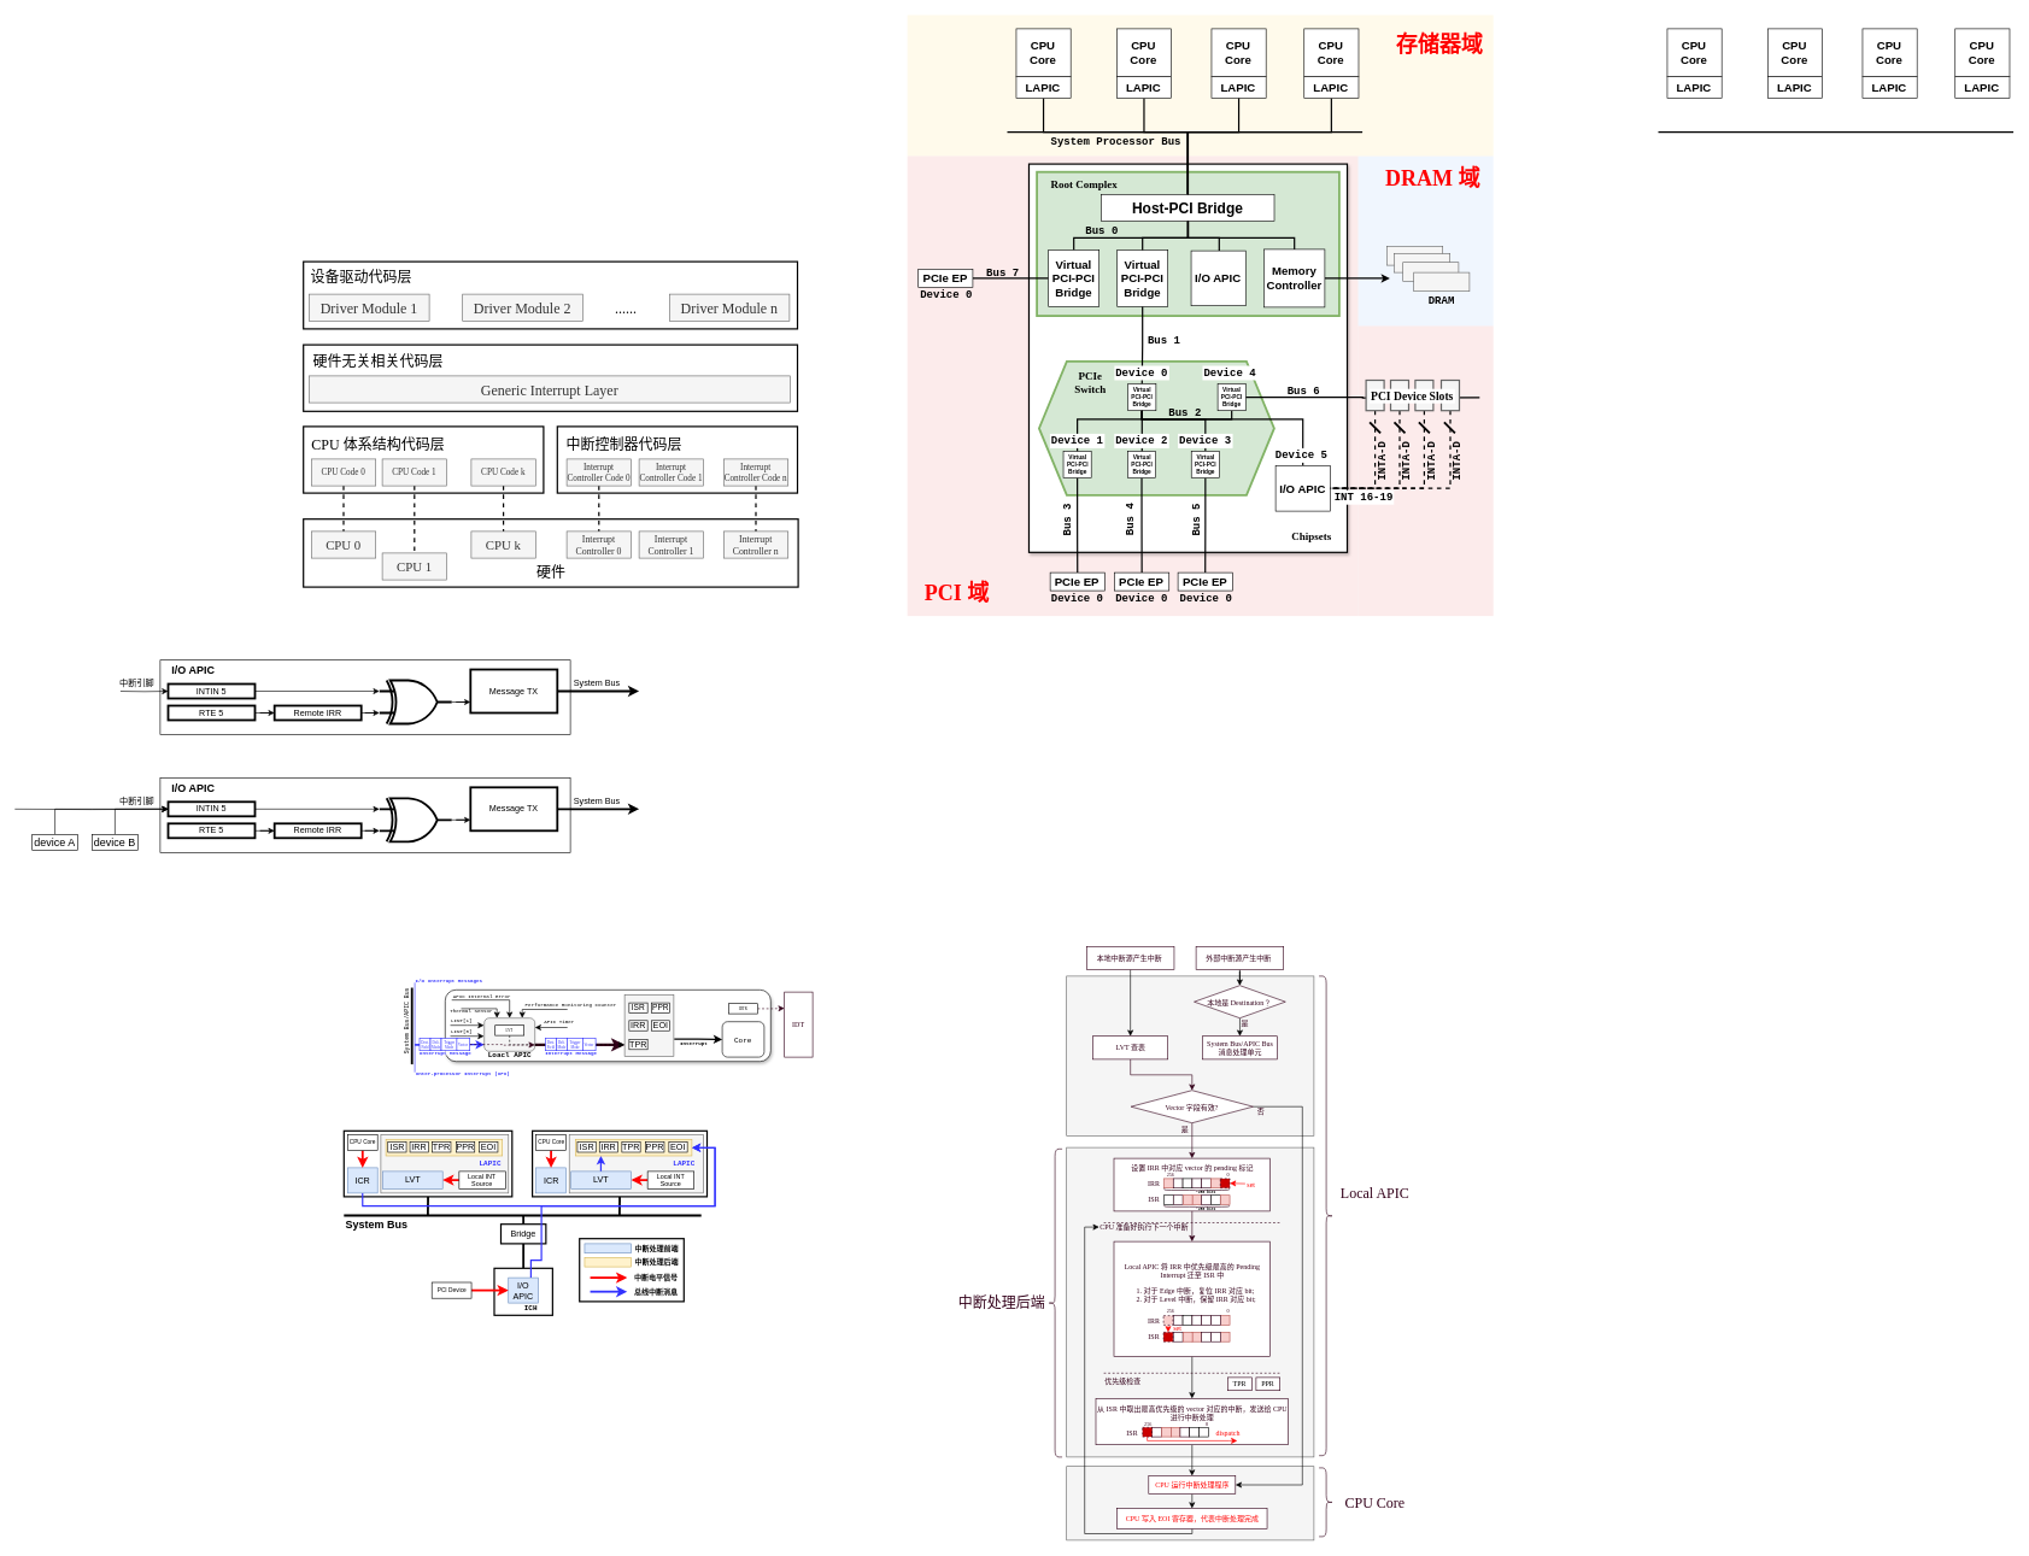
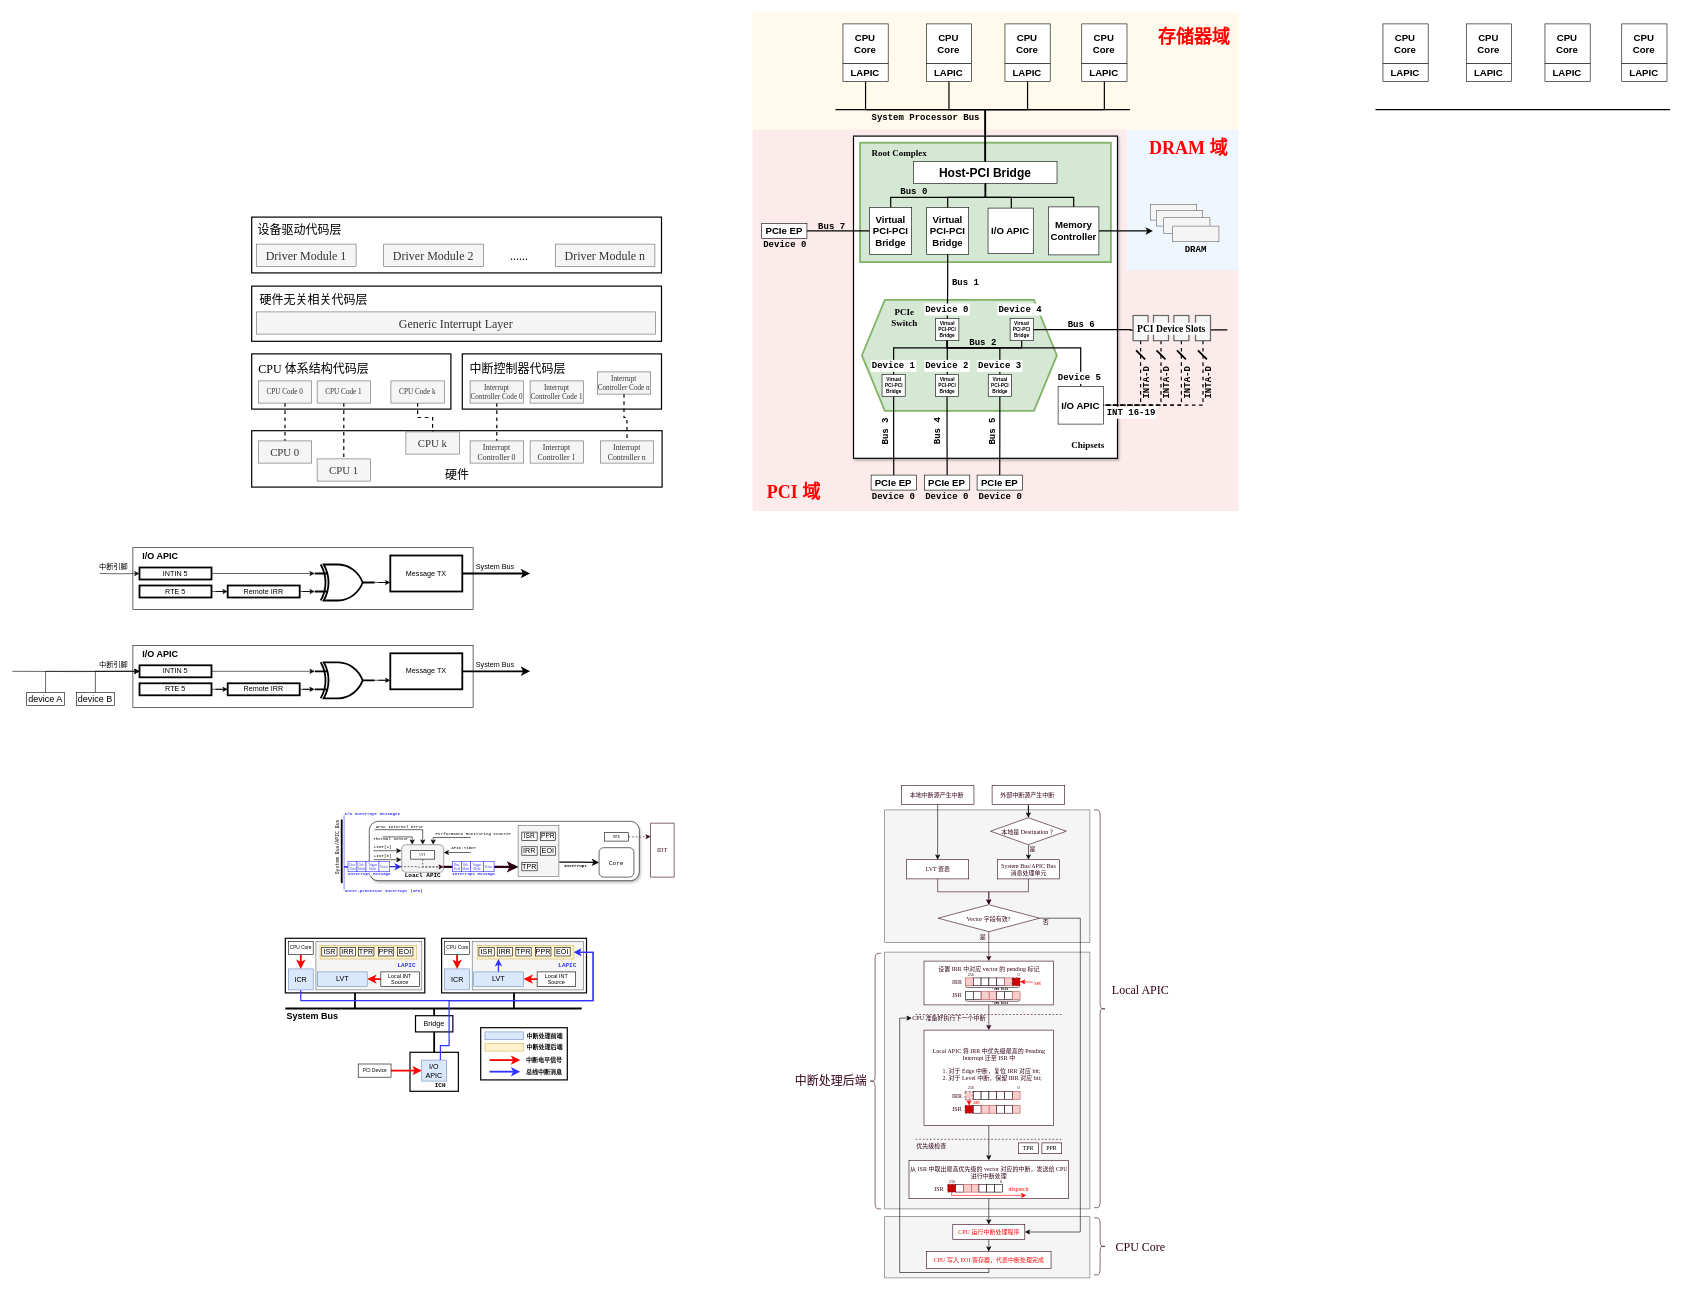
- <mxCell id="34" value="&lt;font face=&quot;Lucida Console&quot; style=&quot;font-size: 12px&quot;&gt;&lt;span style=&quot;font-weight: normal ; font-size: 12px&quot;&gt;Interrupt Controller Code n&lt;/span&gt;&lt;/font&gt;" style="rounded=0;whiteSpace=wrap;html=1;fontStyle=1;fillColor=#f5f5f5;fontColor=#333333;strokeColor=#666666;fontSize=12;" parent="1" vertex="1"><mxGeometry x="1000" y="634" width="89" height="37" as="geometry" /></mxCell>
+ <mxCell id="34" value="&lt;font face=&quot;Lucida Console&quot; style=&quot;font-size: 12px&quot;&gt;&lt;span style=&quot;font-weight: normal ; font-size: 12px&quot;&gt;Interrupt Controller Code n&lt;/span&gt;&lt;/font&gt;" style="rounded=0;whiteSpace=wrap;html=1;fontStyle=1;fillColor=#f5f5f5;fontColor=#333333;strokeColor=#666666;fontSize=12;" parent="1" vertex="1"><mxGeometry x="995" y="619" width="89" height="37" as="geometry" /></mxCell>
- <mxCell id="37" value="&lt;font face=&quot;Lucida Console&quot; style=&quot;font-size: 18px&quot;&gt;&lt;span style=&quot;font-weight: normal ; font-size: 18px&quot;&gt;CPU k&lt;/span&gt;&lt;/font&gt;" style="rounded=0;whiteSpace=wrap;html=1;fontStyle=1;fillColor=#f5f5f5;fontColor=#333333;strokeColor=#666666;fontSize=18;" parent="1" vertex="1"><mxGeometry x="651" y="734" width="89" height="37" as="geometry" /></mxCell>
+ <mxCell id="37" value="&lt;font face=&quot;Lucida Console&quot; style=&quot;font-size: 18px&quot;&gt;&lt;span style=&quot;font-weight: normal ; font-size: 18px&quot;&gt;CPU k&lt;/span&gt;&lt;/font&gt;" style="rounded=0;whiteSpace=wrap;html=1;fontStyle=1;fillColor=#f5f5f5;fontColor=#333333;strokeColor=#666666;fontSize=18;" parent="1" vertex="1"><mxGeometry x="676" y="719" width="89" height="37" as="geometry" /></mxCell>
+ <mxCell id="91" style="edgeStyle=orthogonalEdgeStyle;rounded=0;orthogonalLoop=1;jettySize=auto;html=1;fontFamily=Georgia;fontSize=10;fontColor=#33001A;endArrow=classic;endFill=1;strokeColor=#33001A;strokeWidth=1;" parent="1" source="92" target="86" edge="1"><mxGeometry relative="1" as="geometry" /></mxCell>
